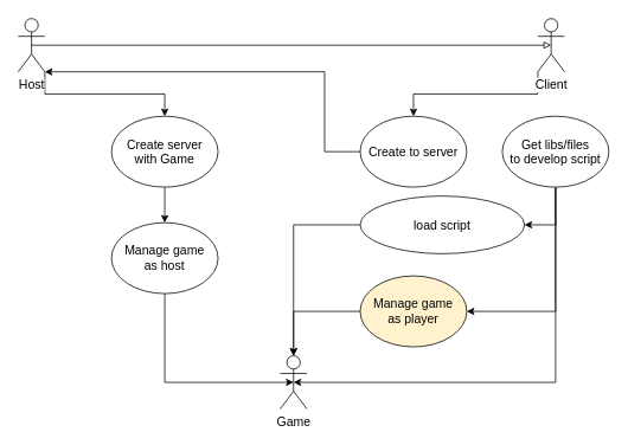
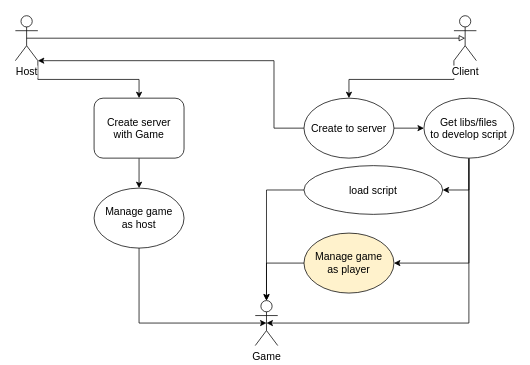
- <mxCell id="8" value="&lt;font style=&quot;font-size: 14px&quot;&gt;Create server&lt;br&gt;with Game&lt;br&gt;&lt;/font&gt;" style="ellipse;whiteSpace=wrap;html=1;" vertex="1" parent="1"><mxGeometry x="125" y="130" width="120" height="80" as="geometry" /></mxCell>
+ <mxCell id="8" value="&lt;font style=&quot;font-size: 14px&quot;&gt;Create server&lt;br&gt;with Game&lt;br&gt;&lt;/font&gt;" style="whiteSpace=wrap;html=1;rounded=1;" vertex="1" parent="1"><mxGeometry x="125" y="130" width="120" height="80" as="geometry" /></mxCell>
+ <mxCell id="10" style="edgeStyle=orthogonalEdgeStyle;rounded=0;orthogonalLoop=1;jettySize=auto;html=1;exitX=1;exitY=0.5;exitDx=0;exitDy=0;entryX=0;entryY=0.5;entryDx=0;entryDy=0;endArrow=classic;endFill=1;strokeColor=#000000;" edge="1" parent="1" source="11" target="18"><mxGeometry relative="1" as="geometry" /></mxCell>
- <mxCell id="14" value="&lt;font style=&quot;font-size: 14px&quot;&gt;Game&lt;br&gt;&lt;/font&gt;" style="shape=umlActor;verticalLabelPosition=bottom;labelBackgroundColor=#ffffff;verticalAlign=top;html=1;outlineConnect=0;" vertex="1" parent="1"><mxGeometry x="315" y="400" width="30" height="60" as="geometry" /></mxCell>
+ <mxCell id="14" value="&lt;font style=&quot;font-size: 14px&quot;&gt;Game&lt;br&gt;&lt;/font&gt;" style="shape=umlActor;verticalLabelPosition=bottom;labelBackgroundColor=#ffffff;verticalAlign=top;html=1;outlineConnect=0;" vertex="1" parent="1"><mxGeometry x="340" y="400" width="30" height="60" as="geometry" /></mxCell>
